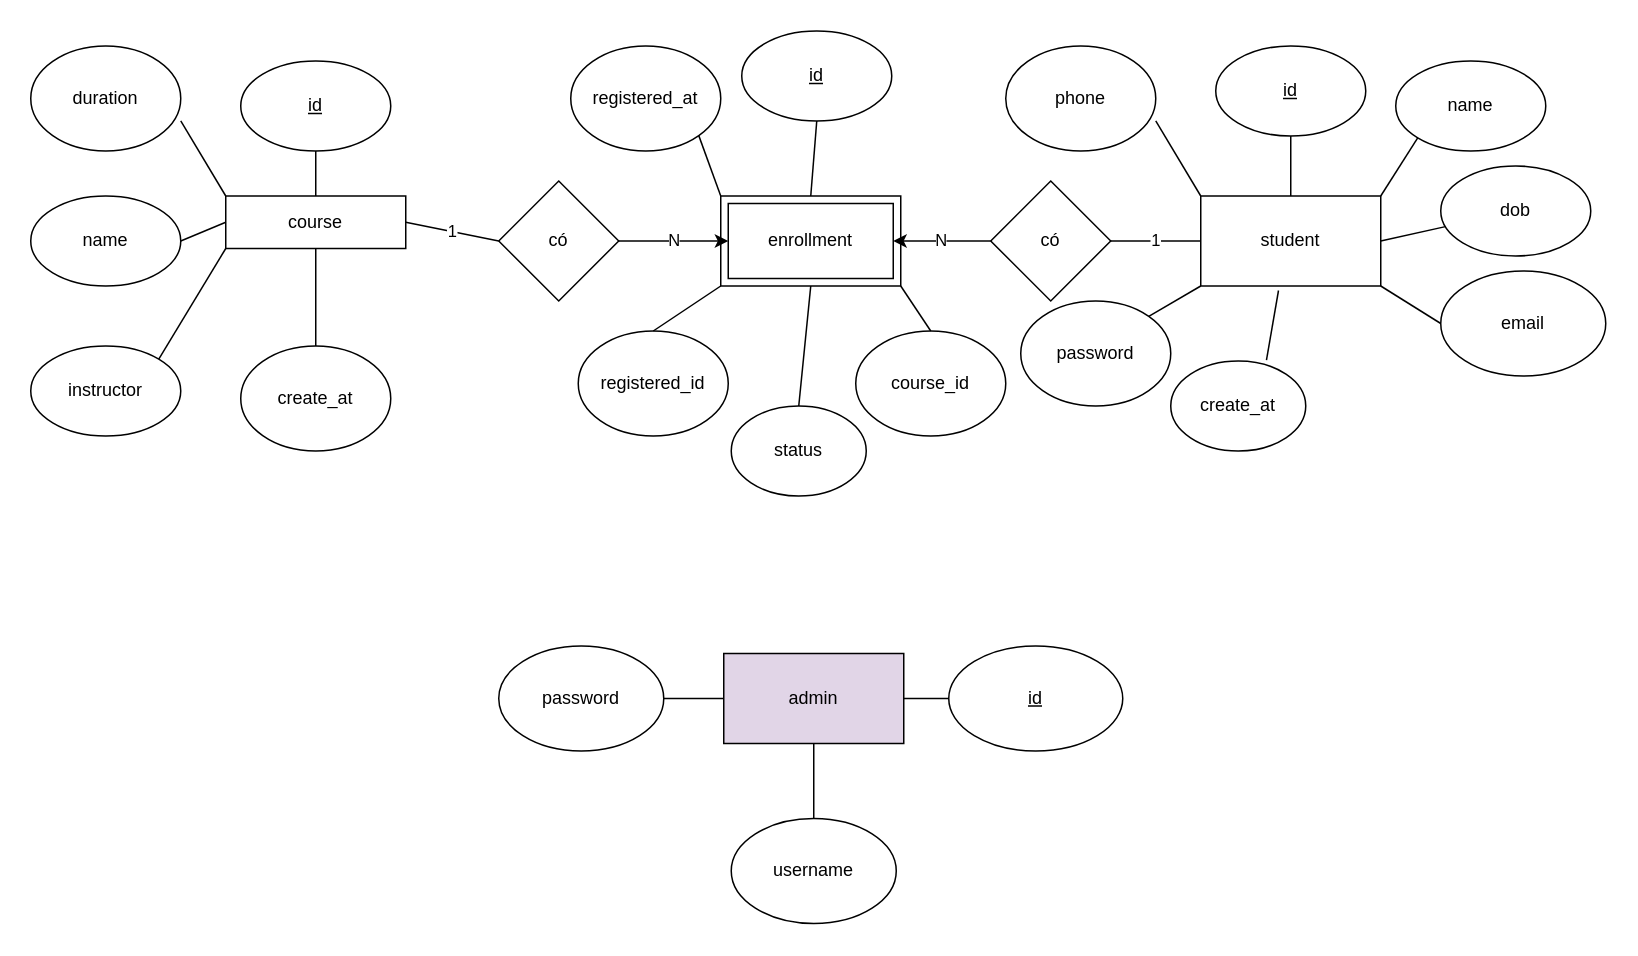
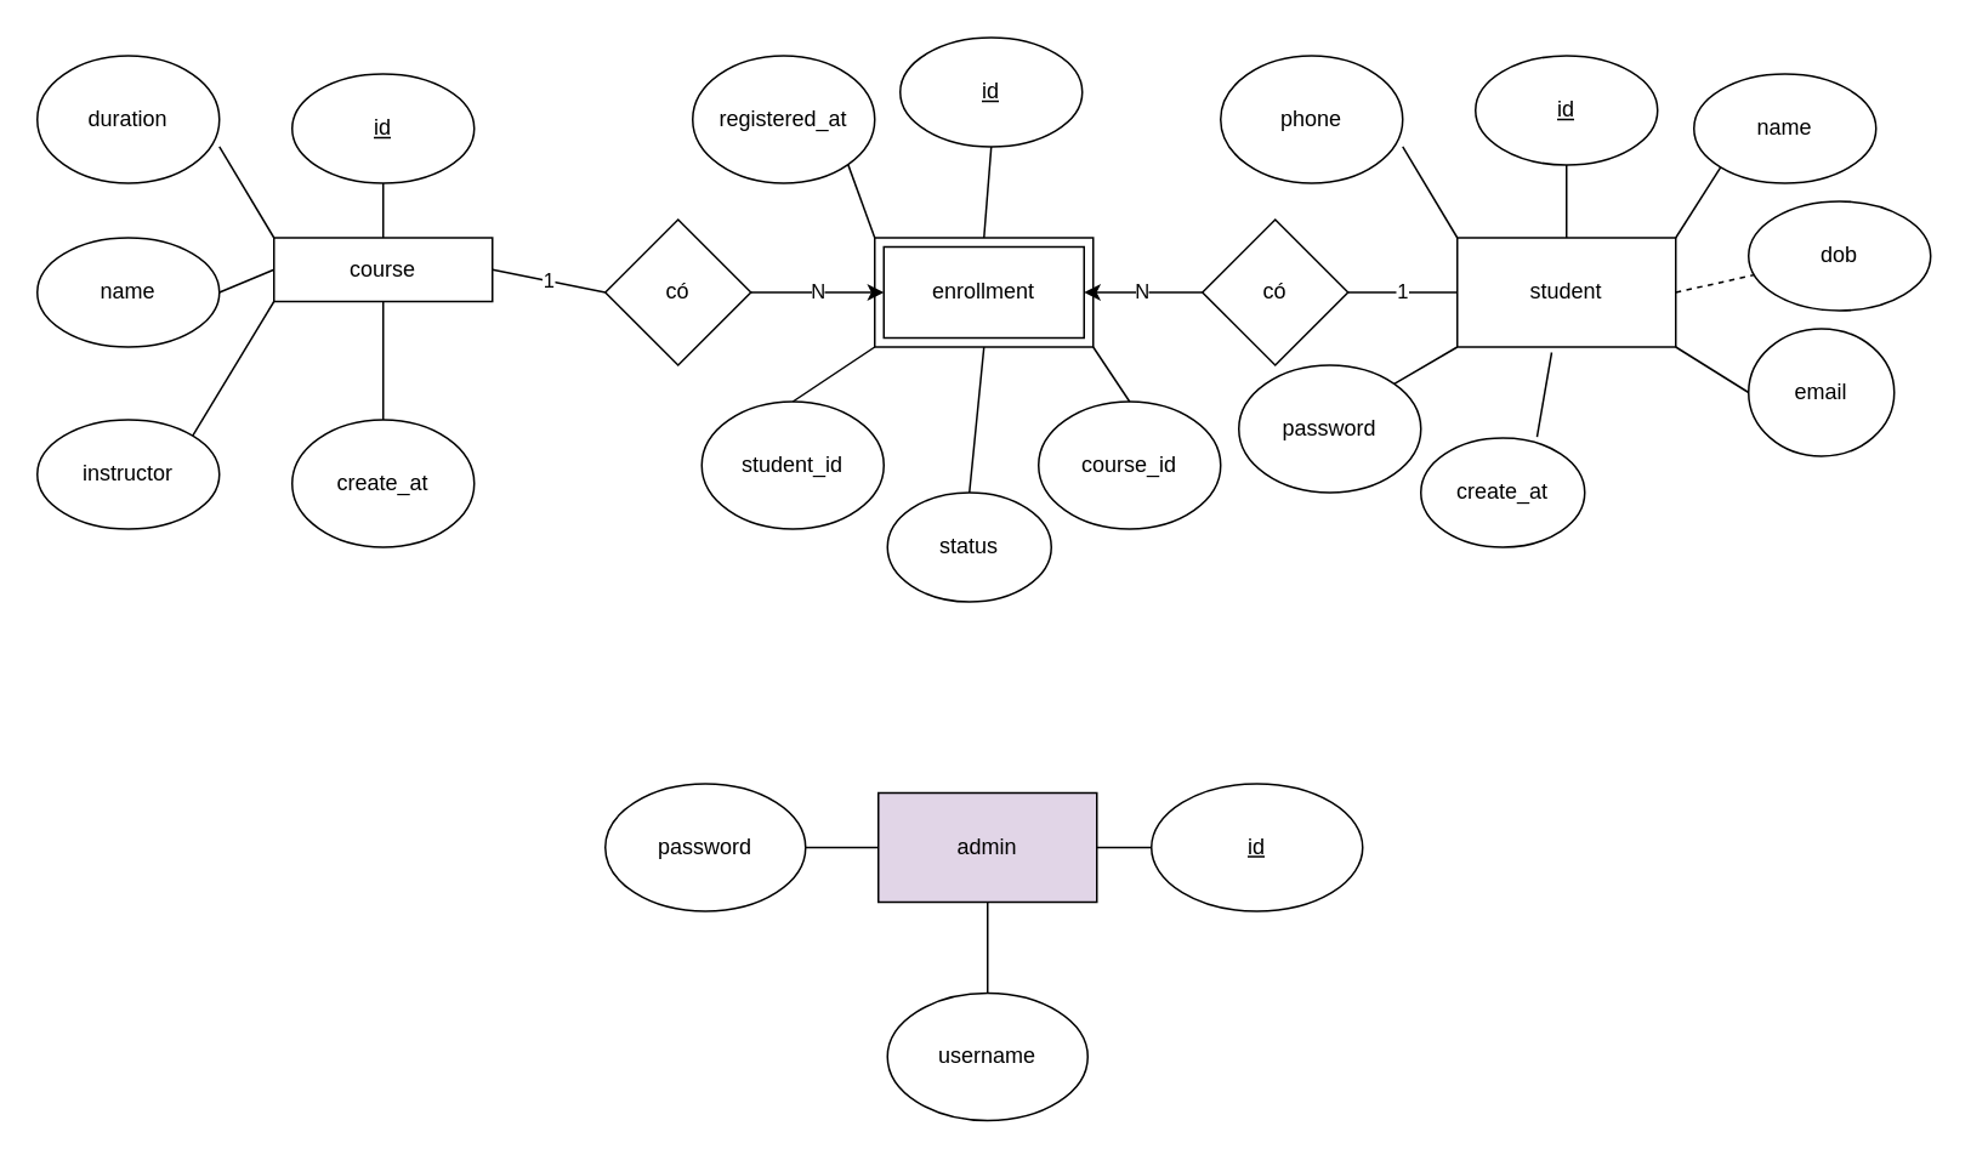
- <mxCell id="39" value="" style="endArrow=none;html=1;rounded=0;exitX=1;exitY=0.5;exitDx=0;exitDy=0;" edge="1" parent="1" source="5" target="32"><mxGeometry width="50" height="50" relative="1" as="geometry"><mxPoint x="670" y="130" as="sourcePoint" /><mxPoint x="720" y="80" as="targetPoint" /></mxGeometry></mxCell>
+ <mxCell id="39" value="" style="endArrow=none;html=1;rounded=0;exitX=1;exitY=0.5;exitDx=0;exitDy=0;dashed=1;" edge="1" parent="1" source="5" target="32"><mxGeometry width="50" height="50" relative="1" as="geometry"><mxPoint x="670" y="130" as="sourcePoint" /><mxPoint x="720" y="80" as="targetPoint" /></mxGeometry></mxCell>
- <mxCell id="33" value="email" style="ellipse;whiteSpace=wrap;html=1;" vertex="1" parent="1"><mxGeometry x="960" y="180" width="110" height="70" as="geometry" /></mxCell>
+ <mxCell id="33" value="email" style="ellipse;whiteSpace=wrap;html=1;" vertex="1" parent="1"><mxGeometry x="960" y="180" width="80" height="70" as="geometry" /></mxCell>
- <mxCell id="44" value="registered_id" style="ellipse;whiteSpace=wrap;html=1;" vertex="1" parent="1"><mxGeometry x="385" y="220" width="100" height="70" as="geometry" /></mxCell>
+ <mxCell id="44" value="student_id" style="ellipse;whiteSpace=wrap;html=1;" vertex="1" parent="1"><mxGeometry x="385" y="220" width="100" height="70" as="geometry" /></mxCell>
